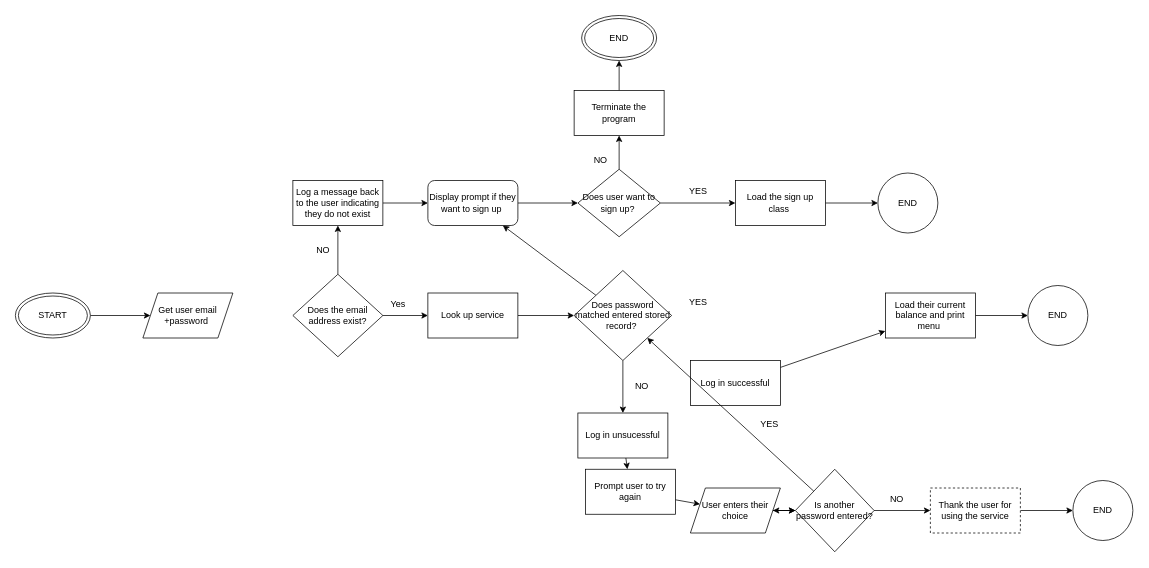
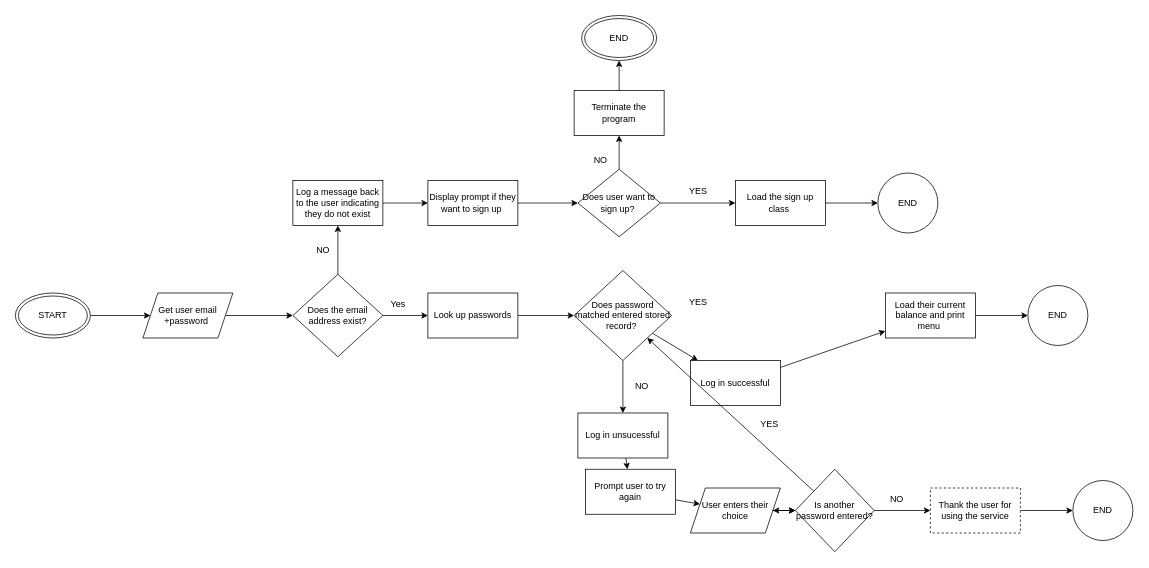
- <mxCell id="16" value="Display prompt if they want to sign up&amp;nbsp;" style="whiteSpace=wrap;html=1;rounded=1;" parent="1" vertex="1"><mxGeometry x="570" y="240" width="120" height="60" as="geometry" /></mxCell>
+ <mxCell id="16" value="Display prompt if they want to sign up&amp;nbsp;" style="whiteSpace=wrap;html=1;" parent="1" vertex="1"><mxGeometry x="570" y="240" width="120" height="60" as="geometry" /></mxCell>
- <mxCell id="28" value="" style="edgeStyle=none;html=1;" parent="1" source="30" target="16" edge="1"><mxGeometry relative="1" as="geometry" /></mxCell>
+ <mxCell id="28" value="" style="edgeStyle=none;html=1;" parent="1" source="30" target="32" edge="1"><mxGeometry relative="1" as="geometry" /></mxCell>
+ <mxCell id="4" value="" style="edgeStyle=none;html=1;" parent="1" source="5" target="8" edge="1"><mxGeometry relative="1" as="geometry" /></mxCell>
- <mxCell id="10" value="Look up service" style="whiteSpace=wrap;html=1;" parent="1" vertex="1"><mxGeometry x="570" y="390" width="120" height="60" as="geometry" /></mxCell>
+ <mxCell id="10" value="Look up passwords" style="whiteSpace=wrap;html=1;" parent="1" vertex="1"><mxGeometry x="570" y="390" width="120" height="60" as="geometry" /></mxCell>
